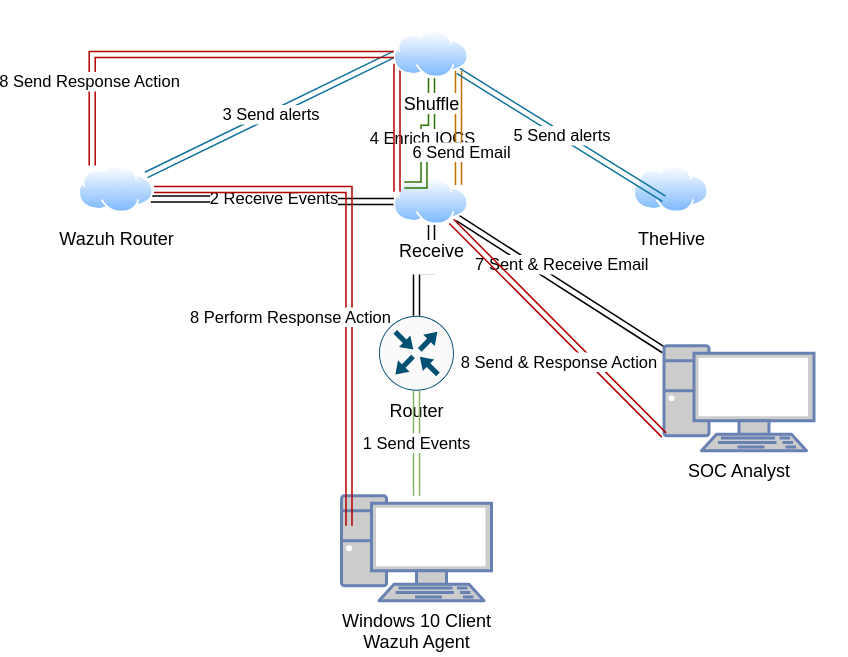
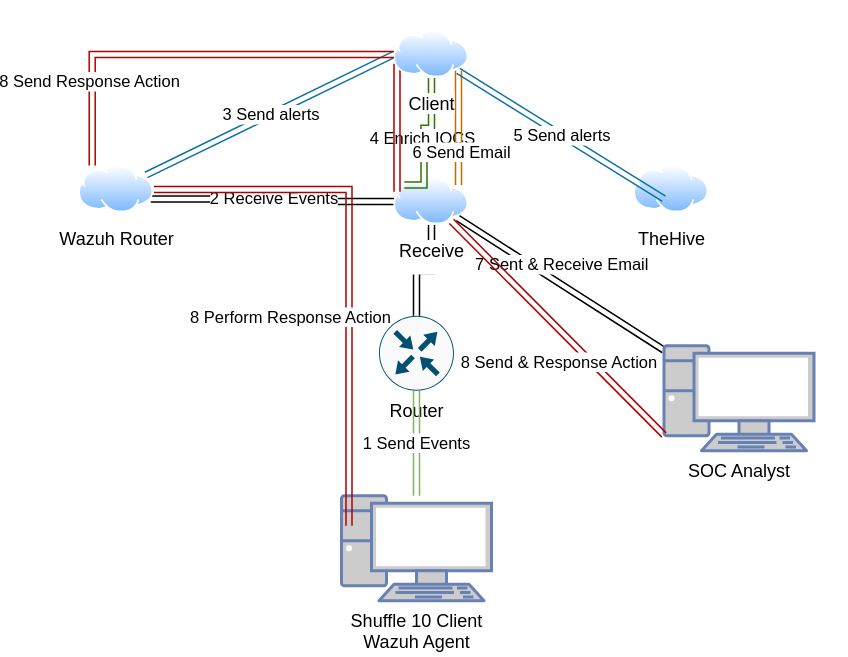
- <mxCell id="17" value="Shuffle" style="image;aspect=fixed;perimeter=ellipsePerimeter;html=1;align=center;shadow=0;dashed=0;spacingTop=3;image=img/lib/active_directory/internet_cloud.svg;" vertex="1" parent="1"><mxGeometry x="230" y="20" width="50" height="31.5" as="geometry" /></mxCell>
+ <mxCell id="17" value="Client" style="image;aspect=fixed;perimeter=ellipsePerimeter;html=1;align=center;shadow=0;dashed=0;spacingTop=3;image=img/lib/active_directory/internet_cloud.svg;" vertex="1" parent="1"><mxGeometry x="230" y="20" width="50" height="31.5" as="geometry" /></mxCell>
- <mxCell id="2" value="&lt;span style=&quot;color: rgb(0, 0, 0);&quot;&gt;Windows 10 Client&lt;/span&gt;&lt;div style=&quot;color: rgb(0, 0, 0);&quot;&gt;Wazuh Agent&lt;/div&gt;" style="fontColor=#0066CC;verticalAlign=top;verticalLabelPosition=bottom;labelPosition=center;align=center;html=1;outlineConnect=0;fillColor=#CCCCCC;strokeColor=#6881B3;gradientColor=none;gradientDirection=north;strokeWidth=2;shape=mxgraph.networks.pc;" vertex="1" parent="1"><mxGeometry x="195" y="330" width="100" height="70" as="geometry" /></mxCell>
+ <mxCell id="2" value="&lt;span style=&quot;color: rgb(0, 0, 0);&quot;&gt;Shuffle 10 Client&lt;/span&gt;&lt;div style=&quot;color: rgb(0, 0, 0);&quot;&gt;Wazuh Agent&lt;/div&gt;" style="fontColor=#0066CC;verticalAlign=top;verticalLabelPosition=bottom;labelPosition=center;align=center;html=1;outlineConnect=0;fillColor=#CCCCCC;strokeColor=#6881B3;gradientColor=none;gradientDirection=north;strokeWidth=2;shape=mxgraph.networks.pc;" vertex="1" parent="1"><mxGeometry x="195" y="330" width="100" height="70" as="geometry" /></mxCell>
